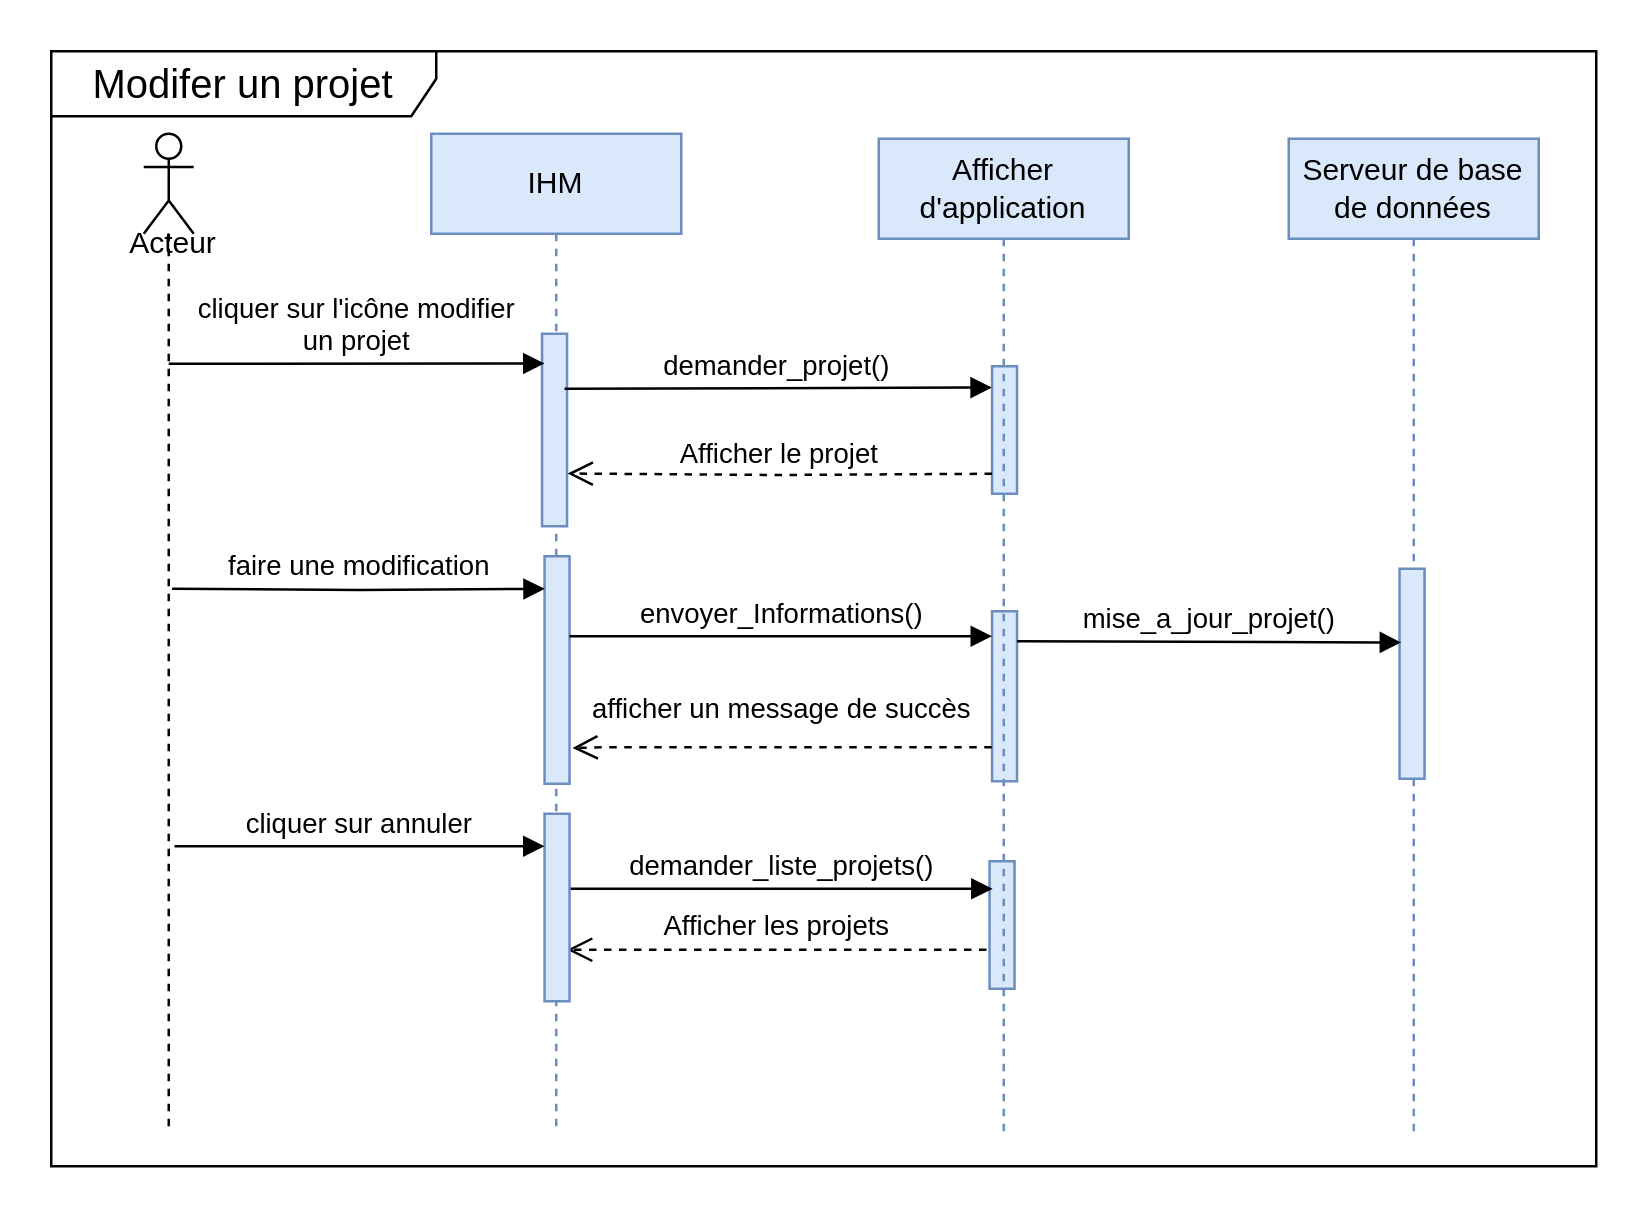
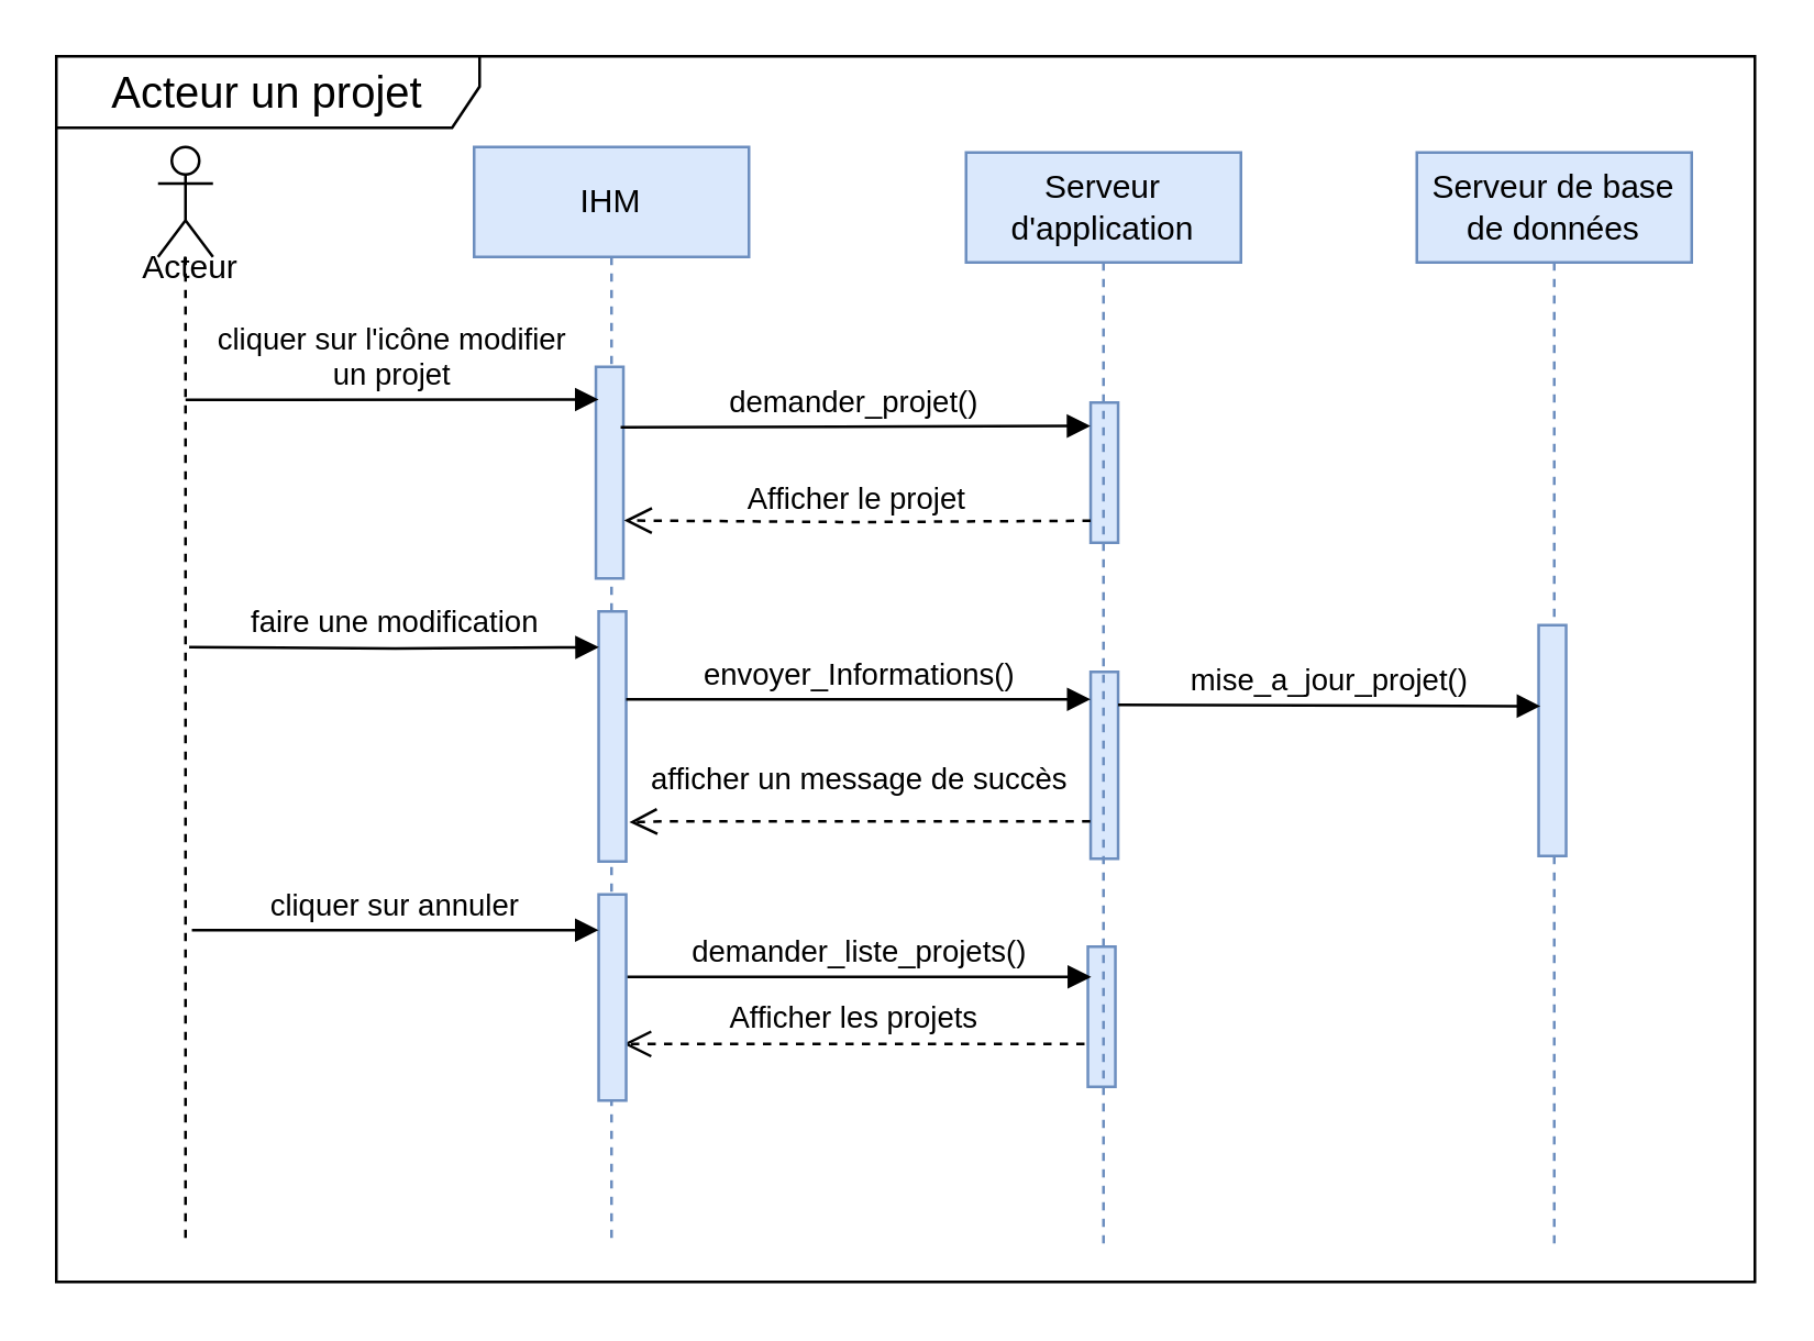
- <mxCell id="2" value="Modifer un projet" style="shape=umlFrame;whiteSpace=wrap;html=1;fontSize=16;width=154;height=26;" parent="1" vertex="1"><mxGeometry x="20" y="20" width="618" height="446" as="geometry" /></mxCell>
+ <mxCell id="2" value="Acteur un projet" style="shape=umlFrame;whiteSpace=wrap;html=1;fontSize=16;width=154;height=26;" parent="1" vertex="1"><mxGeometry x="20" y="20" width="618" height="446" as="geometry" /></mxCell>
- <mxCell id="23" value="Afficher d'application" style="shape=umlLifeline;perimeter=lifelinePerimeter;whiteSpace=wrap;html=1;container=1;collapsible=0;recursiveResize=0;outlineConnect=0;fillColor=#dae8fc;strokeColor=#6c8ebf;" parent="1" vertex="1"><mxGeometry x="351" y="55" width="100" height="400" as="geometry" /></mxCell>
+ <mxCell id="23" value="Serveur d'application" style="shape=umlLifeline;perimeter=lifelinePerimeter;whiteSpace=wrap;html=1;container=1;collapsible=0;recursiveResize=0;outlineConnect=0;fillColor=#dae8fc;strokeColor=#6c8ebf;" parent="1" vertex="1"><mxGeometry x="351" y="55" width="100" height="400" as="geometry" /></mxCell>
